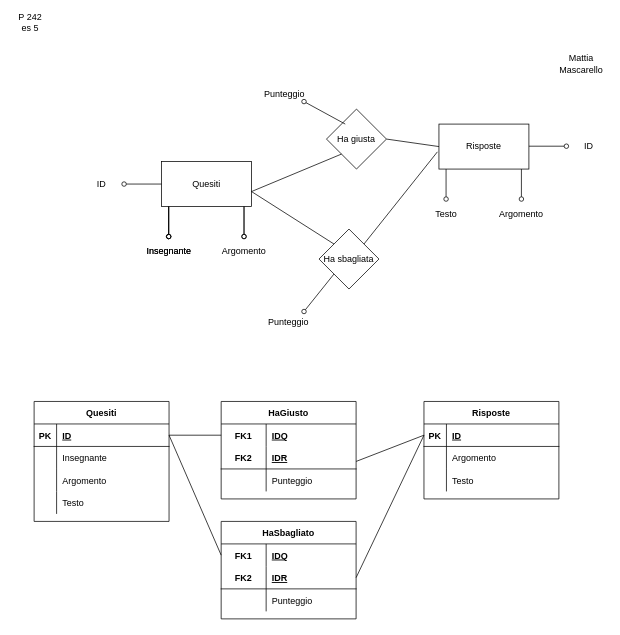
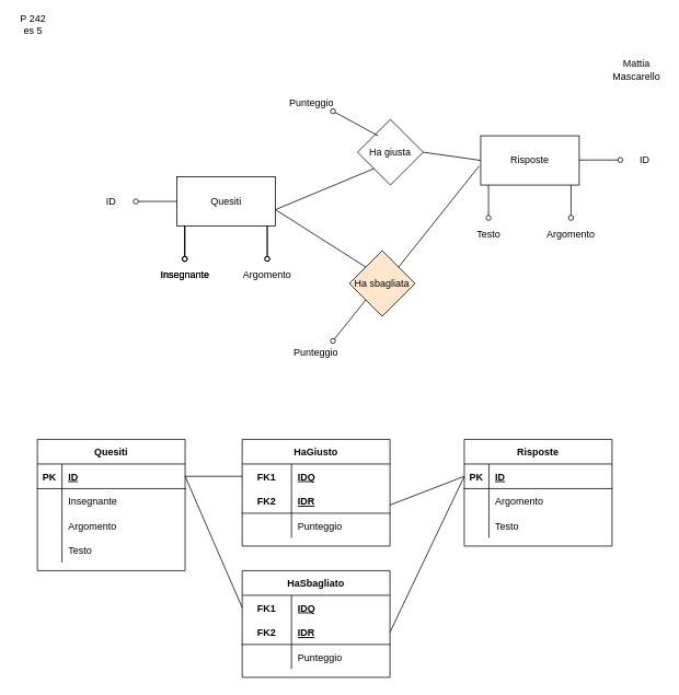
- <mxCell id="10" value="Ha sbagliata" style="rhombus;whiteSpace=wrap;html=1;" vertex="1" parent="1"><mxGeometry x="425" y="305" width="80" height="80" as="geometry" /></mxCell>
+ <mxCell id="10" value="Ha sbagliata" style="rhombus;whiteSpace=wrap;html=1;fillColor=#ffe6cc;" vertex="1" parent="1"><mxGeometry x="425" y="305" width="80" height="80" as="geometry" /></mxCell>
